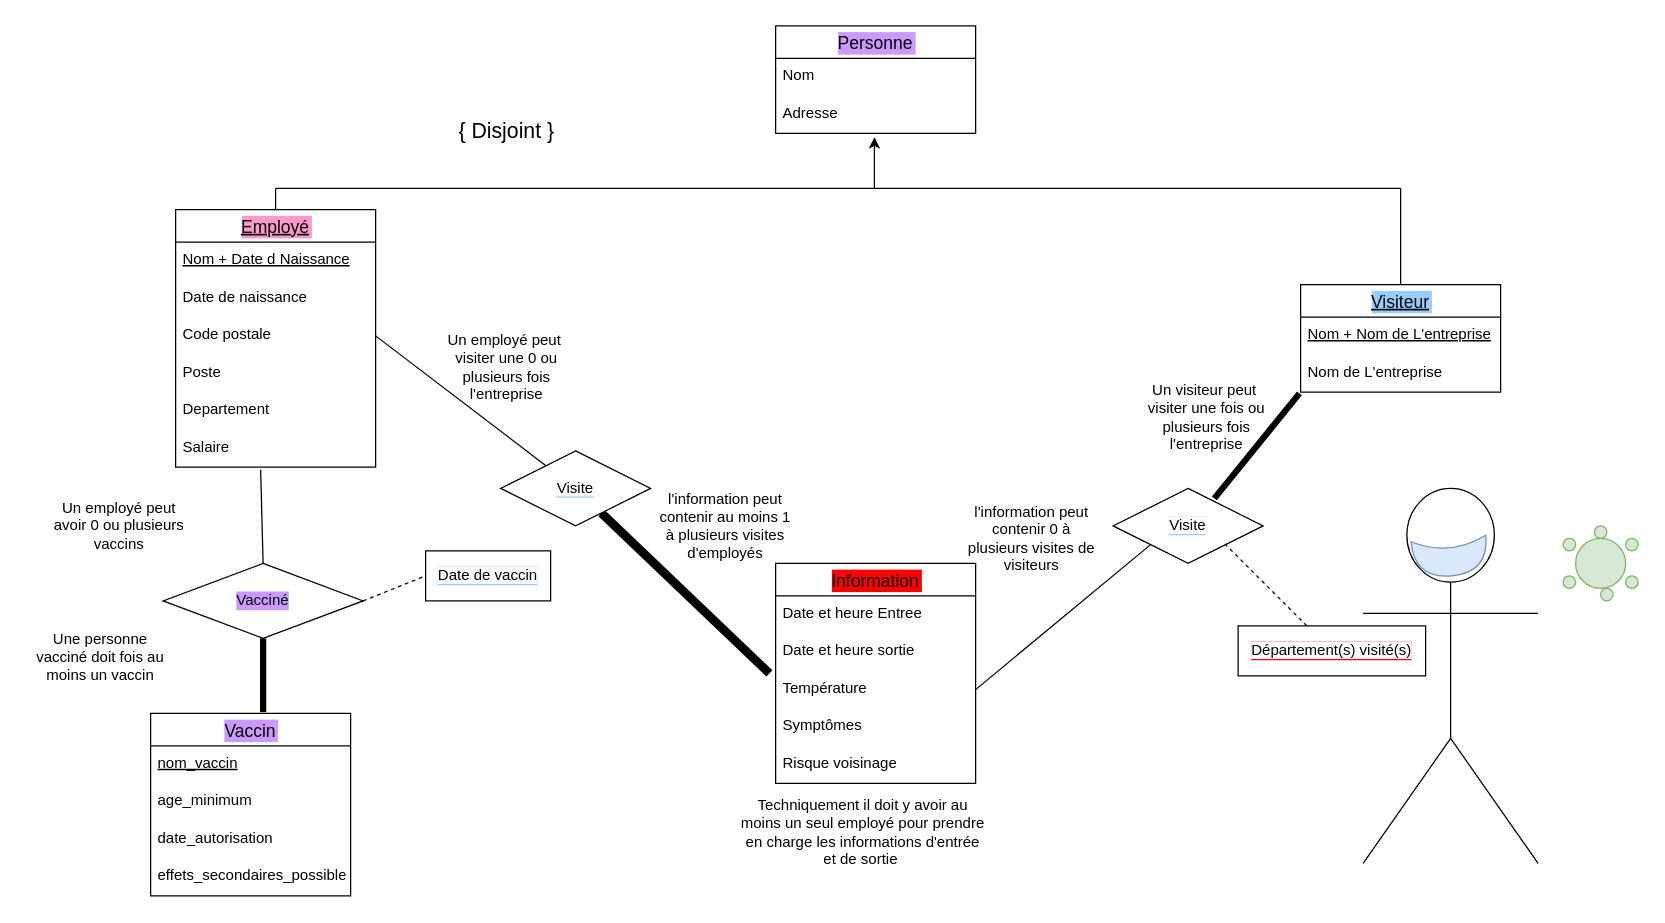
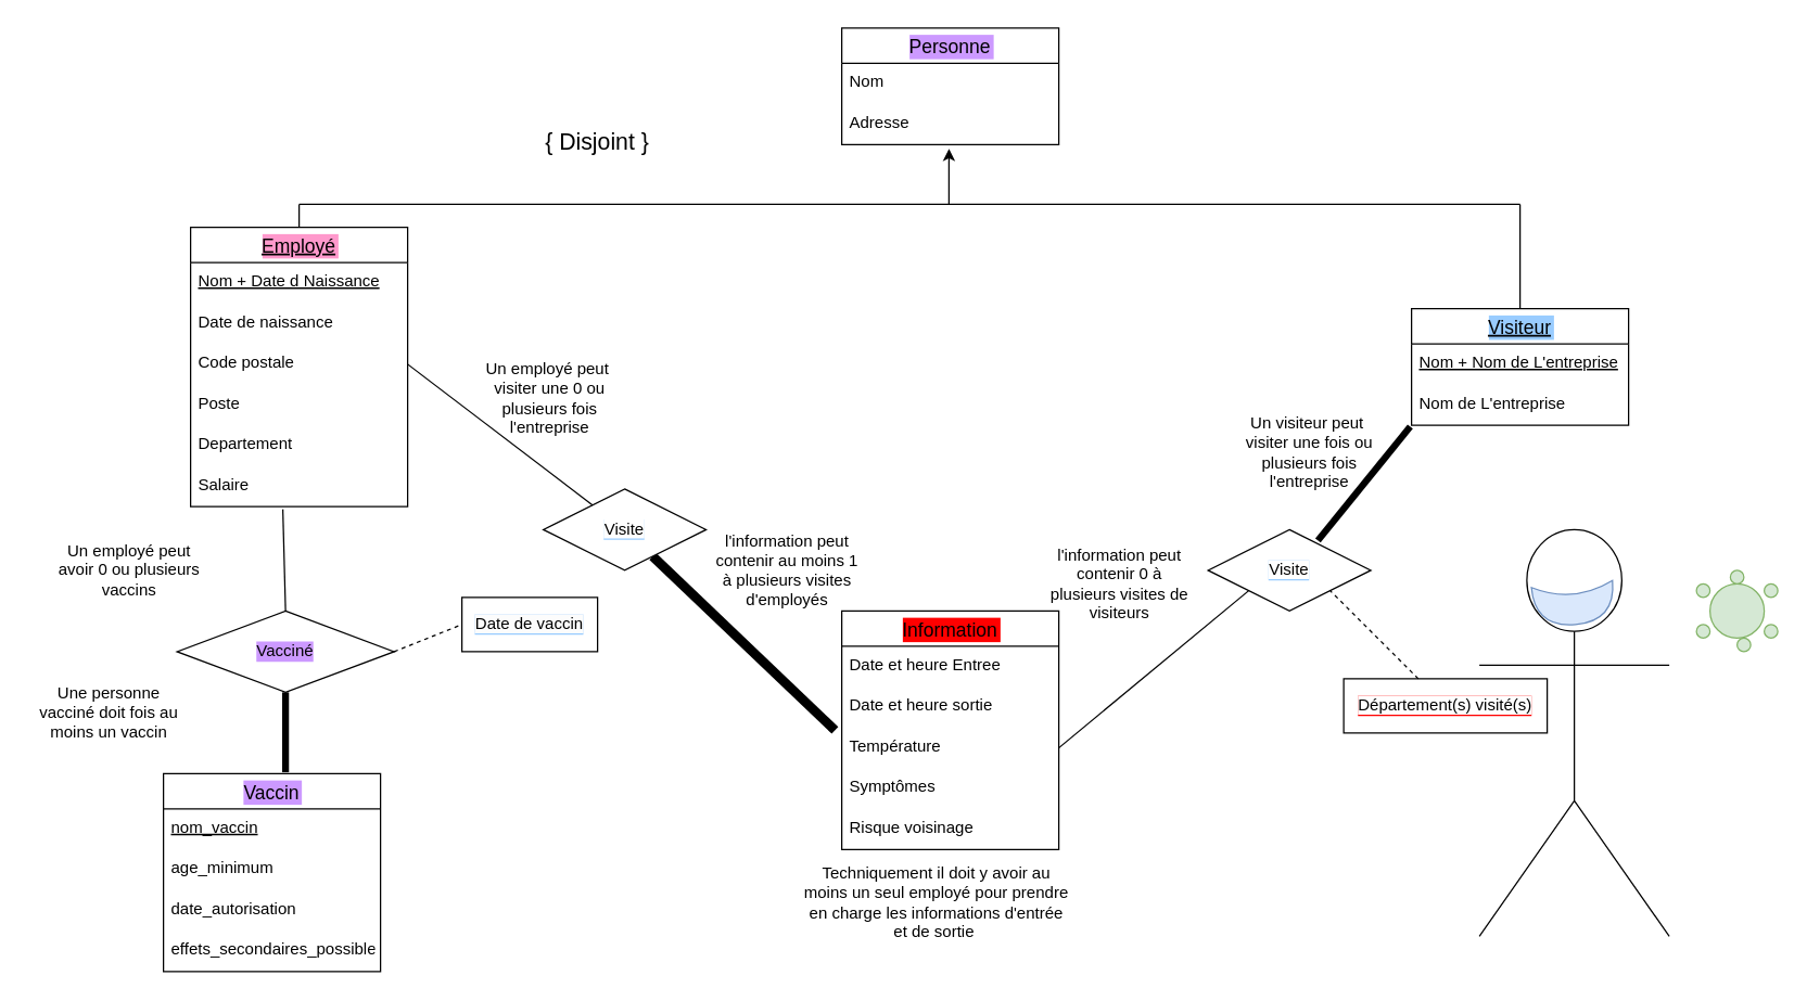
- <mxCell id="8" value="&lt;font style=&quot;font-size: 17px&quot;&gt;{ Disjoint }&lt;/font&gt;" style="text;html=1;strokeColor=none;fillColor=none;align=center;verticalAlign=middle;whiteSpace=wrap;rounded=0;labelBackgroundColor=none;" vertex="1" parent="1"><mxGeometry x="340" y="80" width="130" height="50" as="geometry" /></mxCell>
+ <mxCell id="8" value="&lt;font style=&quot;font-size: 17px&quot;&gt;{ Disjoint }&lt;/font&gt;" style="text;html=1;strokeColor=none;fillColor=none;align=center;verticalAlign=middle;whiteSpace=wrap;rounded=0;labelBackgroundColor=none;" vertex="1" parent="1"><mxGeometry x="375" y="80" width="130" height="50" as="geometry" /></mxCell>
